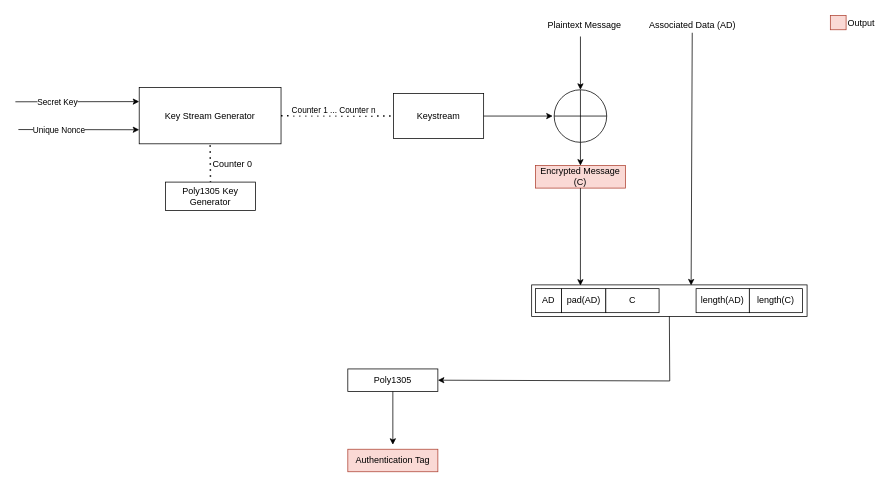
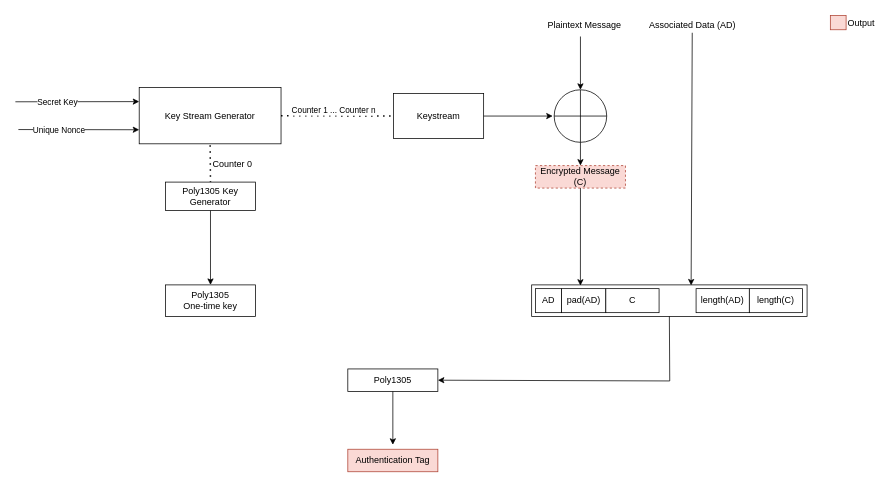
- <mxCell id="14" value="Encrypted Message (C)" style="rounded=0;whiteSpace=wrap;html=1;fillColor=#fad9d5;strokeColor=#ae4132;" vertex="1" parent="1"><mxGeometry x="713" y="220" width="120" height="30" as="geometry" /></mxCell>
+ <mxCell id="14" value="Encrypted Message (C)" style="rounded=0;whiteSpace=wrap;html=1;fillColor=#fad9d5;strokeColor=#ae4132;dashed=1;" vertex="1" parent="1"><mxGeometry x="713" y="220" width="120" height="30" as="geometry" /></mxCell>
+ <mxCell id="19" value="" style="endArrow=classic;html=1;rounded=0;exitX=0.5;exitY=1;exitDx=0;exitDy=0;entryX=0.5;entryY=0;entryDx=0;entryDy=0;" edge="1" parent="1" source="18" target="20"><mxGeometry width="50" height="50" relative="1" as="geometry"><mxPoint x="277" y="352" as="sourcePoint" /><mxPoint x="280" y="323" as="targetPoint" /></mxGeometry></mxCell>
+ <mxCell id="20" value="Poly1305 &lt;br&gt;One-time key" style="rounded=0;whiteSpace=wrap;html=1;" vertex="1" parent="1"><mxGeometry x="220" y="379" width="120" height="42" as="geometry" /></mxCell>
